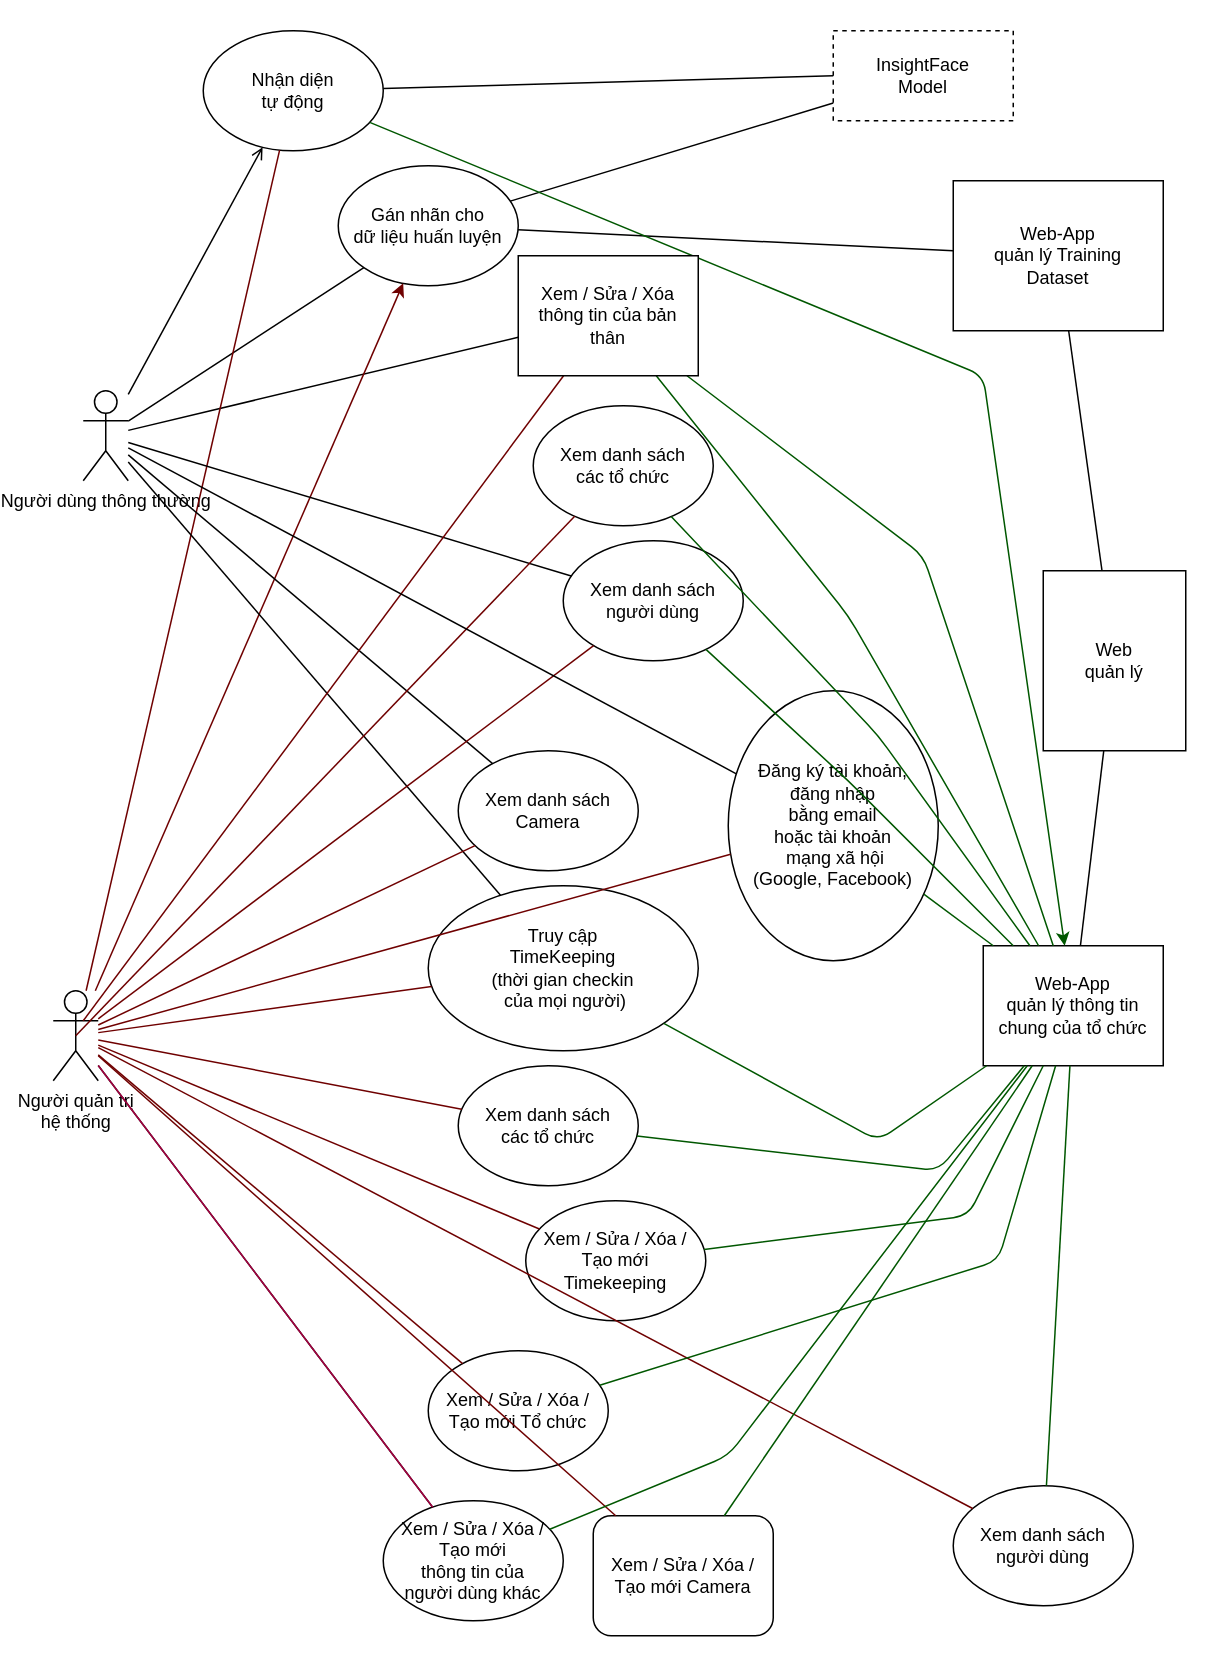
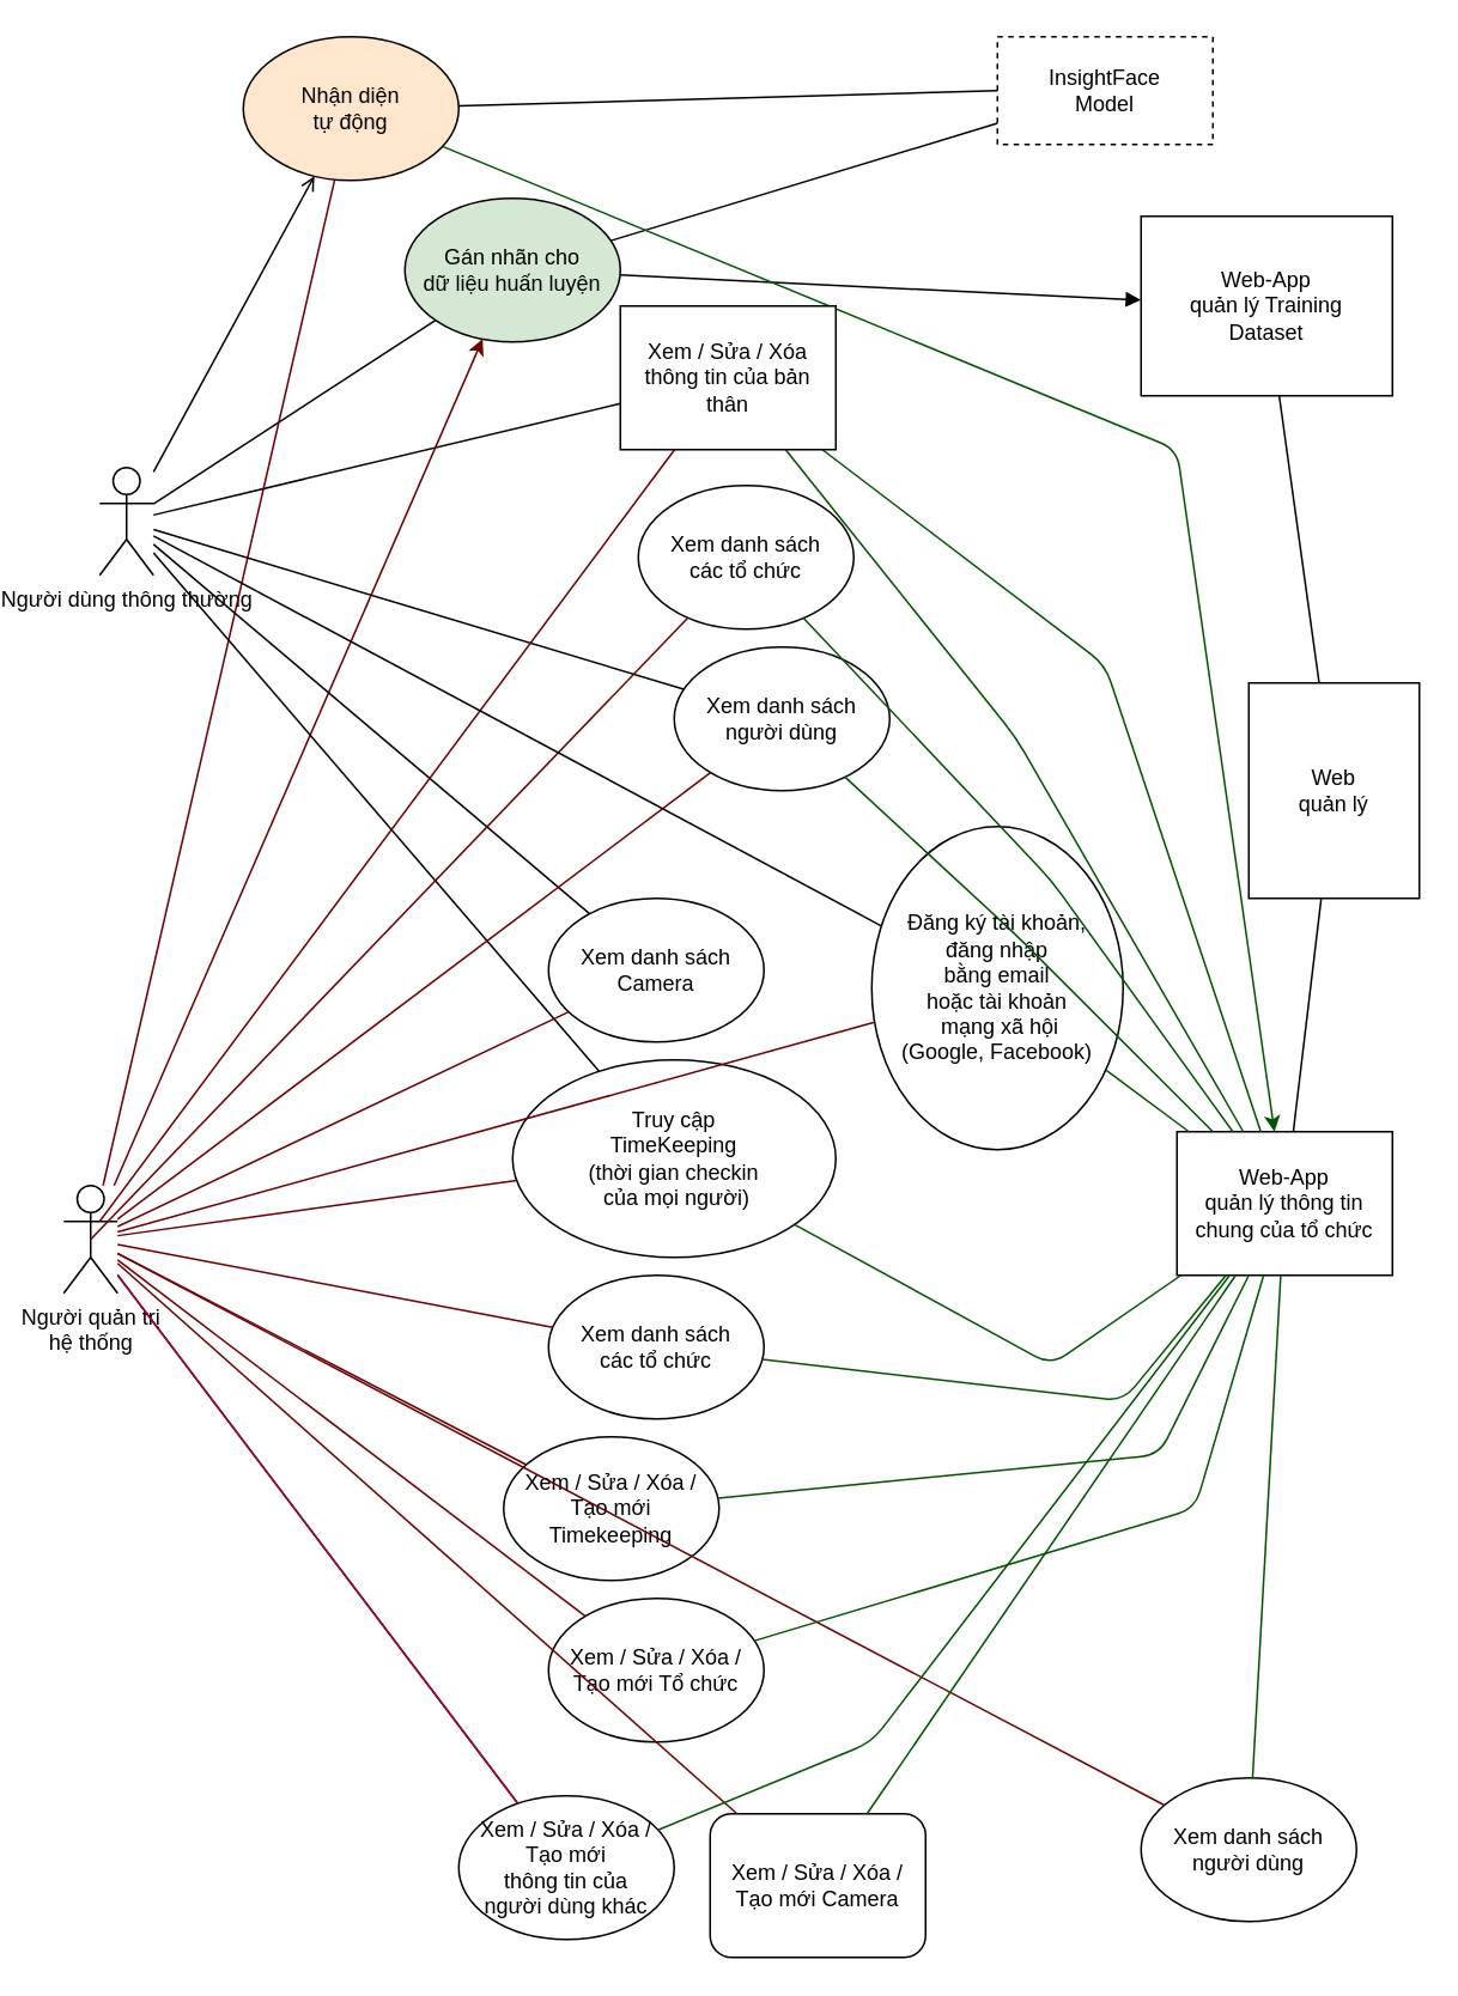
- <mxCell id="3" value="Nhận diện&lt;br&gt;tự động" style="ellipse;whiteSpace=wrap;html=1;" vertex="1" parent="1"><mxGeometry x="120" y="20" width="120" height="80" as="geometry" /></mxCell>
+ <mxCell id="3" value="Nhận diện&lt;br&gt;tự động" style="ellipse;whiteSpace=wrap;html=1;fillColor=#ffe6cc;" vertex="1" parent="1"><mxGeometry x="120" y="20" width="120" height="80" as="geometry" /></mxCell>
- <mxCell id="7" value="Gán nhãn cho&lt;br&gt;dữ liệu huấn luyện" style="ellipse;whiteSpace=wrap;html=1;" vertex="1" parent="1"><mxGeometry x="210" y="110" width="120" height="80" as="geometry" /></mxCell>
+ <mxCell id="7" value="Gán nhãn cho&lt;br&gt;dữ liệu huấn luyện" style="ellipse;whiteSpace=wrap;html=1;fillColor=#d5e8d4;" vertex="1" parent="1"><mxGeometry x="210" y="110" width="120" height="80" as="geometry" /></mxCell>
- <mxCell id="12" value="" style="endArrow=none;html=1;" edge="1" parent="1" source="7" target="10"><mxGeometry width="50" height="50" relative="1" as="geometry"><mxPoint x="370" y="290" as="sourcePoint" /><mxPoint x="420" y="240" as="targetPoint" /></mxGeometry></mxCell>
+ <mxCell id="12" value="" style="endArrow=block;html=1;" edge="1" parent="1" source="7" target="10"><mxGeometry width="50" height="50" relative="1" as="geometry"><mxPoint x="370" y="290" as="sourcePoint" /><mxPoint x="420" y="240" as="targetPoint" /></mxGeometry></mxCell>
- <mxCell id="30" value="Xem / Sửa / Xóa / Tạo mới &lt;br&gt;Timekeeping" style="ellipse;whiteSpace=wrap;html=1;" vertex="1" parent="1"><mxGeometry x="335" y="800" width="120" height="80" as="geometry" /></mxCell>
+ <mxCell id="30" value="Xem / Sửa / Xóa / Tạo mới &lt;br&gt;Timekeeping" style="ellipse;whiteSpace=wrap;html=1;" vertex="1" parent="1"><mxGeometry x="265" y="800" width="120" height="80" as="geometry" /></mxCell>
- <mxCell id="29" value="Xem / Sửa / Xóa / Tạo mới Tổ chức" style="ellipse;whiteSpace=wrap;html=1;" vertex="1" parent="1"><mxGeometry x="270" y="900" width="120" height="80" as="geometry" /></mxCell>
+ <mxCell id="29" value="Xem / Sửa / Xóa / Tạo mới Tổ chức" style="ellipse;whiteSpace=wrap;html=1;" vertex="1" parent="1"><mxGeometry x="290" y="890" width="120" height="80" as="geometry" /></mxCell>
